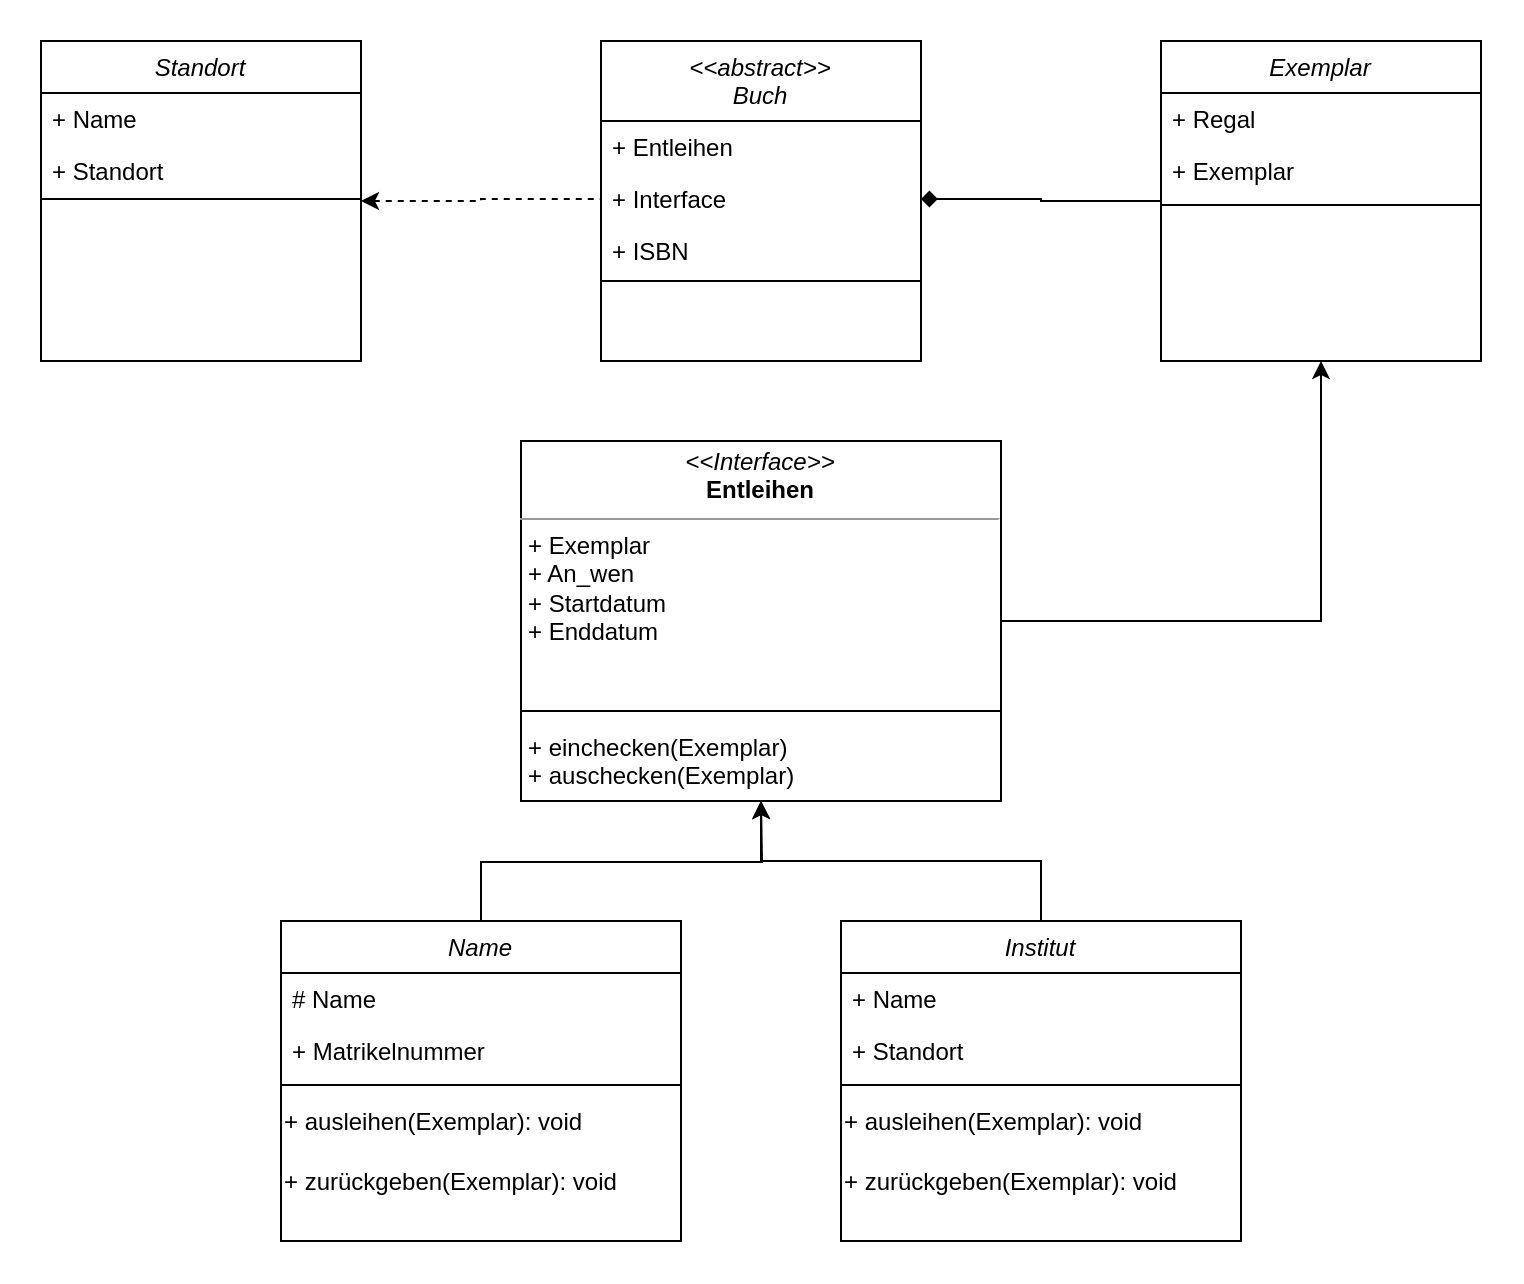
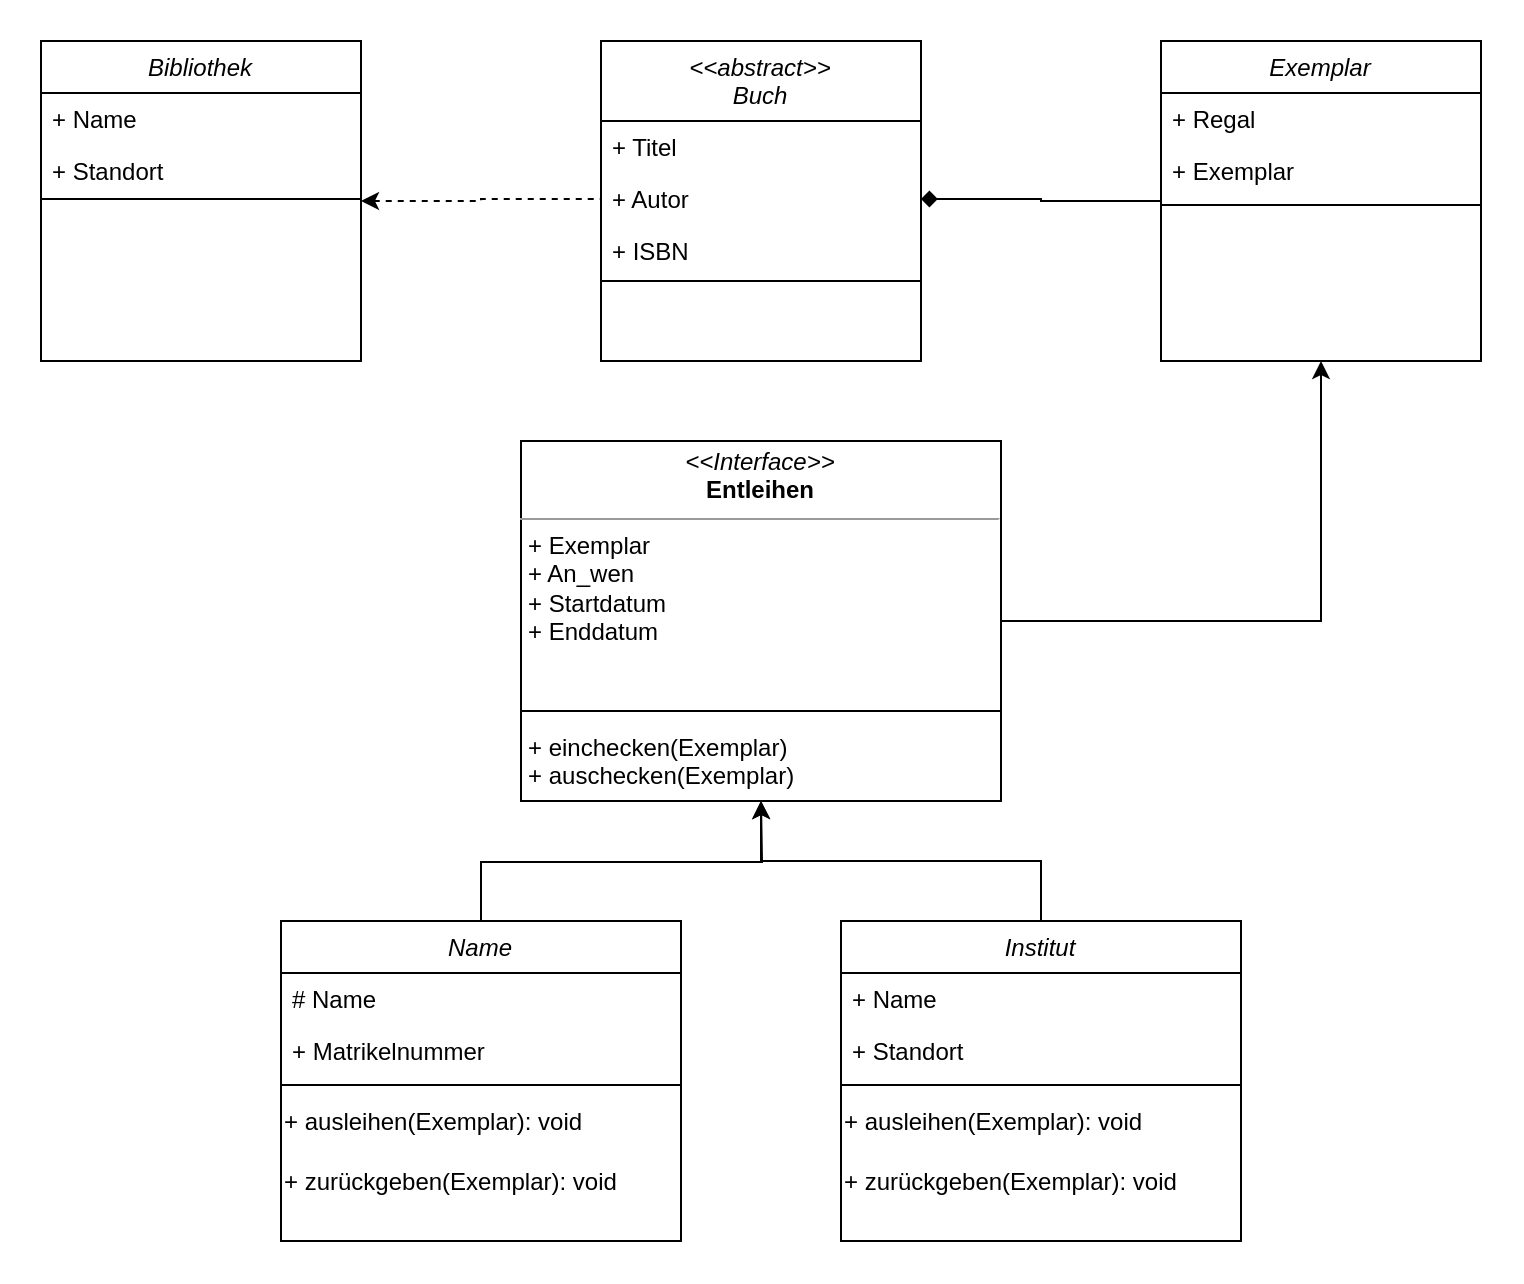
- <mxCell id="2" value="Standort" style="swimlane;fontStyle=2;align=center;verticalAlign=top;childLayout=stackLayout;horizontal=1;startSize=26;horizontalStack=0;resizeParent=1;resizeLast=0;collapsible=1;marginBottom=0;rounded=0;shadow=0;strokeWidth=1;" parent="1" vertex="1"><mxGeometry x="20" y="20" width="160" height="160" as="geometry"><mxRectangle x="230" y="140" width="160" height="26" as="alternateBounds" /></mxGeometry></mxCell>
+ <mxCell id="2" value="Bibliothek" style="swimlane;fontStyle=2;align=center;verticalAlign=top;childLayout=stackLayout;horizontal=1;startSize=26;horizontalStack=0;resizeParent=1;resizeLast=0;collapsible=1;marginBottom=0;rounded=0;shadow=0;strokeWidth=1;" parent="1" vertex="1"><mxGeometry x="20" y="20" width="160" height="160" as="geometry"><mxRectangle x="230" y="140" width="160" height="26" as="alternateBounds" /></mxGeometry></mxCell>
- <mxCell id="7" value="+ Entleihen" style="text;align=left;verticalAlign=top;spacingLeft=4;spacingRight=4;overflow=hidden;rotatable=0;points=[[0,0.5],[1,0.5]];portConstraint=eastwest;" vertex="1" parent="6"><mxGeometry y="40" width="160" height="26" as="geometry" /></mxCell>
+ <mxCell id="7" value="+ Titel" style="text;align=left;verticalAlign=top;spacingLeft=4;spacingRight=4;overflow=hidden;rotatable=0;points=[[0,0.5],[1,0.5]];portConstraint=eastwest;" vertex="1" parent="6"><mxGeometry y="40" width="160" height="26" as="geometry" /></mxCell>
- <mxCell id="8" value="+ Interface" style="text;align=left;verticalAlign=top;spacingLeft=4;spacingRight=4;overflow=hidden;rotatable=0;points=[[0,0.5],[1,0.5]];portConstraint=eastwest;rounded=0;shadow=0;html=0;" vertex="1" parent="6"><mxGeometry y="66" width="160" height="26" as="geometry" /></mxCell>
+ <mxCell id="8" value="+ Autor" style="text;align=left;verticalAlign=top;spacingLeft=4;spacingRight=4;overflow=hidden;rotatable=0;points=[[0,0.5],[1,0.5]];portConstraint=eastwest;rounded=0;shadow=0;html=0;" vertex="1" parent="6"><mxGeometry y="66" width="160" height="26" as="geometry" /></mxCell>
